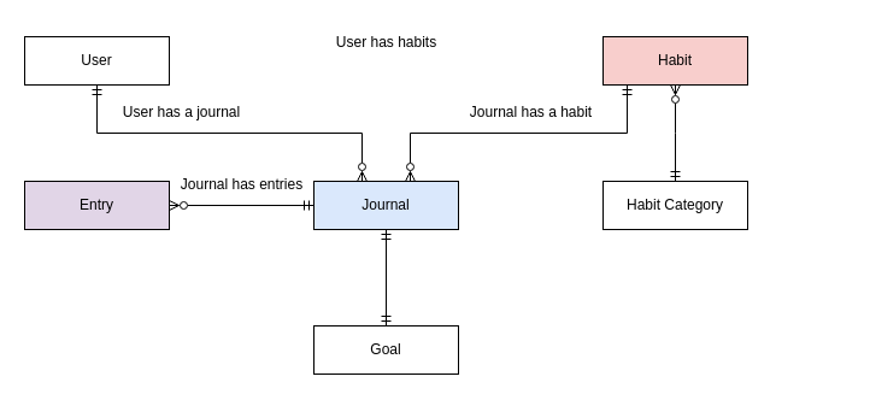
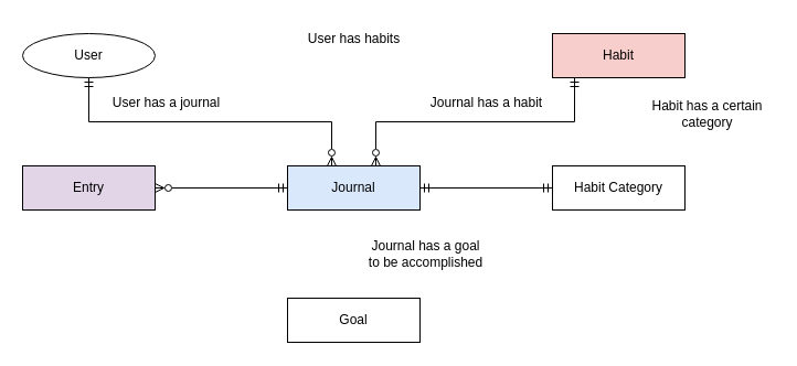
- <mxCell id="2" value="User" style="whiteSpace=wrap;html=1;align=center;" parent="1" vertex="1"><mxGeometry x="20" y="30" width="120" height="40" as="geometry" /></mxCell>
+ <mxCell id="2" value="User" style="ellipse;whiteSpace=wrap;html=1;align=center;" parent="1" vertex="1"><mxGeometry x="20" y="30" width="120" height="40" as="geometry" /></mxCell>
+ <mxCell id="15" value="Habit has a certain&lt;div&gt;category&lt;/div&gt;" style="text;html=1;align=center;verticalAlign=middle;resizable=0;points=[];autosize=1;strokeColor=none;fillColor=none;" parent="1" vertex="1"><mxGeometry x="580" y="83" width="120" height="40" as="geometry" /></mxCell>
- <mxCell id="3" style="edgeStyle=orthogonalEdgeStyle;rounded=0;orthogonalLoop=1;jettySize=auto;html=1;entryX=0.5;entryY=0;entryDx=0;entryDy=0;endArrow=ERmandOne;endFill=0;startArrow=ERzeroToMany;startFill=0;" parent="1" source="4" target="5" edge="1"><mxGeometry relative="1" as="geometry"><Array as="points"><mxPoint x="560" y="110" /><mxPoint x="560" y="110" /></Array></mxGeometry></mxCell>
- <mxCell id="14" value="Journal has entries" style="text;html=1;align=center;verticalAlign=middle;resizable=0;points=[];autosize=1;strokeColor=none;fillColor=none;" parent="1" vertex="1"><mxGeometry x="140" y="138" width="120" height="30" as="geometry" /></mxCell>
- <mxCell id="6" style="edgeStyle=orthogonalEdgeStyle;rounded=0;orthogonalLoop=1;jettySize=auto;html=1;entryX=0.5;entryY=0;entryDx=0;entryDy=0;endArrow=ERmandOne;endFill=0;startArrow=ERmandOne;startFill=0;" parent="1" source="8" target="9" edge="1"><mxGeometry relative="1" as="geometry" /></mxCell>
+ <mxCell id="6" style="edgeStyle=orthogonalEdgeStyle;rounded=0;orthogonalLoop=1;jettySize=auto;html=1;endArrow=ERmandOne;endFill=0;startArrow=ERmandOne;startFill=0;" parent="1" source="8" target="5" edge="1"><mxGeometry relative="1" as="geometry" /></mxCell>
+ <mxCell id="13" value="Journal has a goal&lt;div&gt;to be accomplished&lt;/div&gt;" style="text;html=1;align=center;verticalAlign=middle;resizable=0;points=[];autosize=1;strokeColor=none;fillColor=none;" parent="1" vertex="1"><mxGeometry x="320" y="210" width="130" height="40" as="geometry" /></mxCell>
